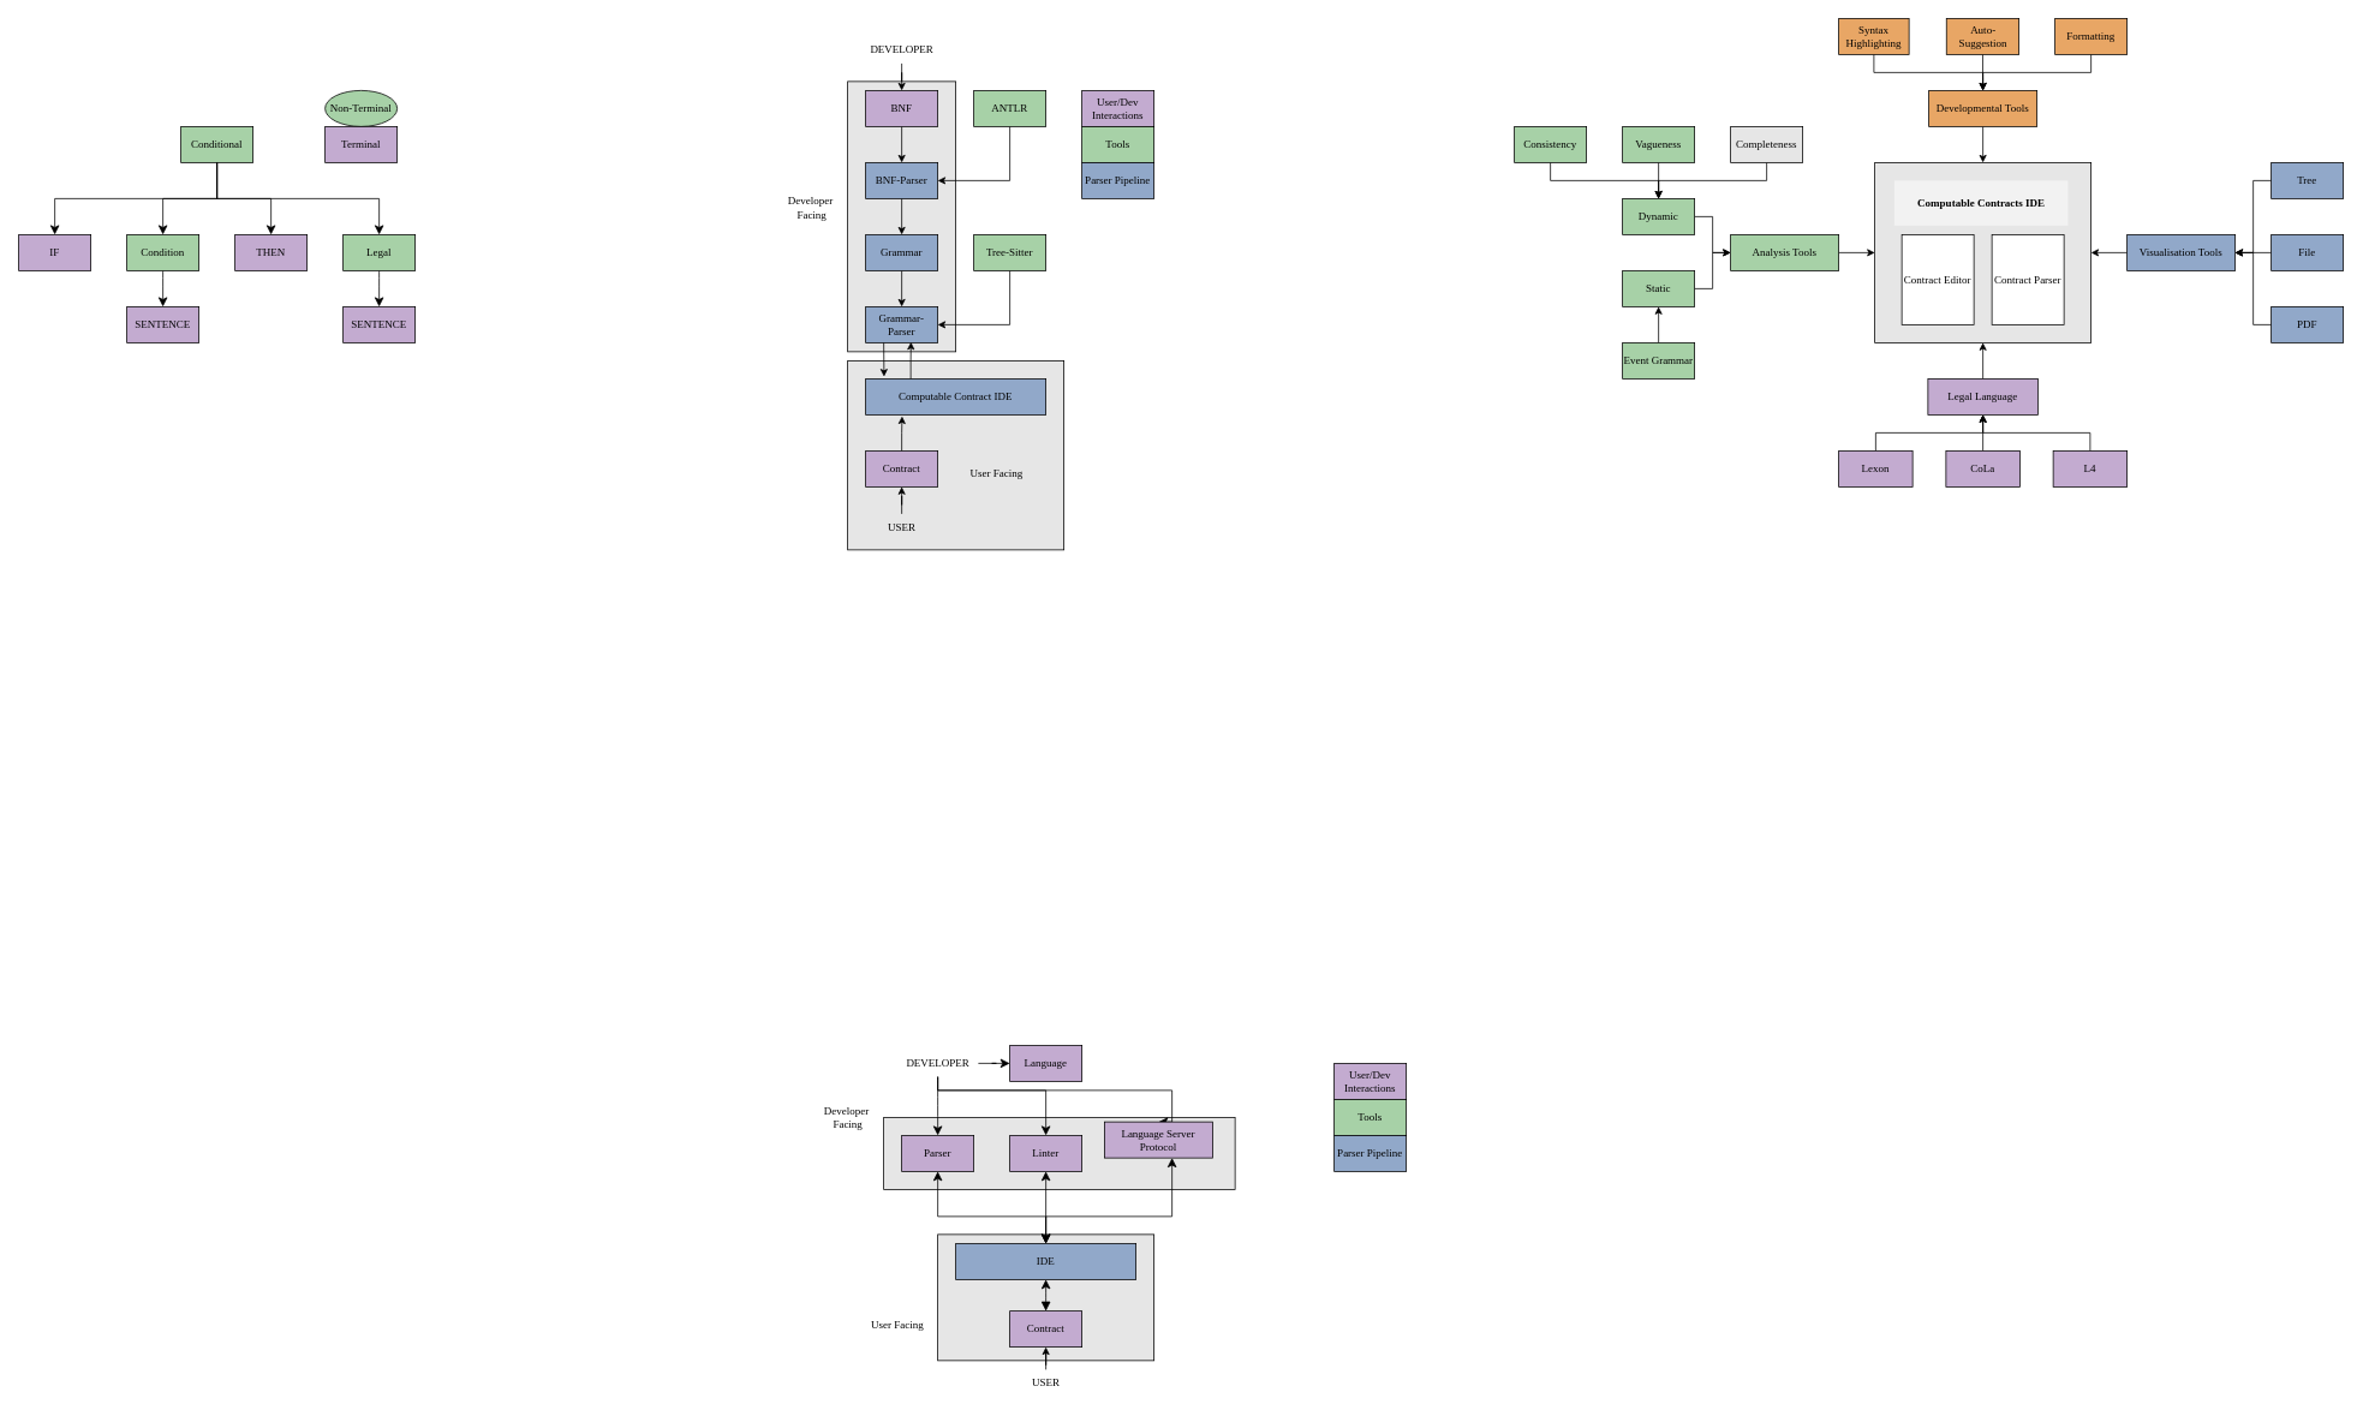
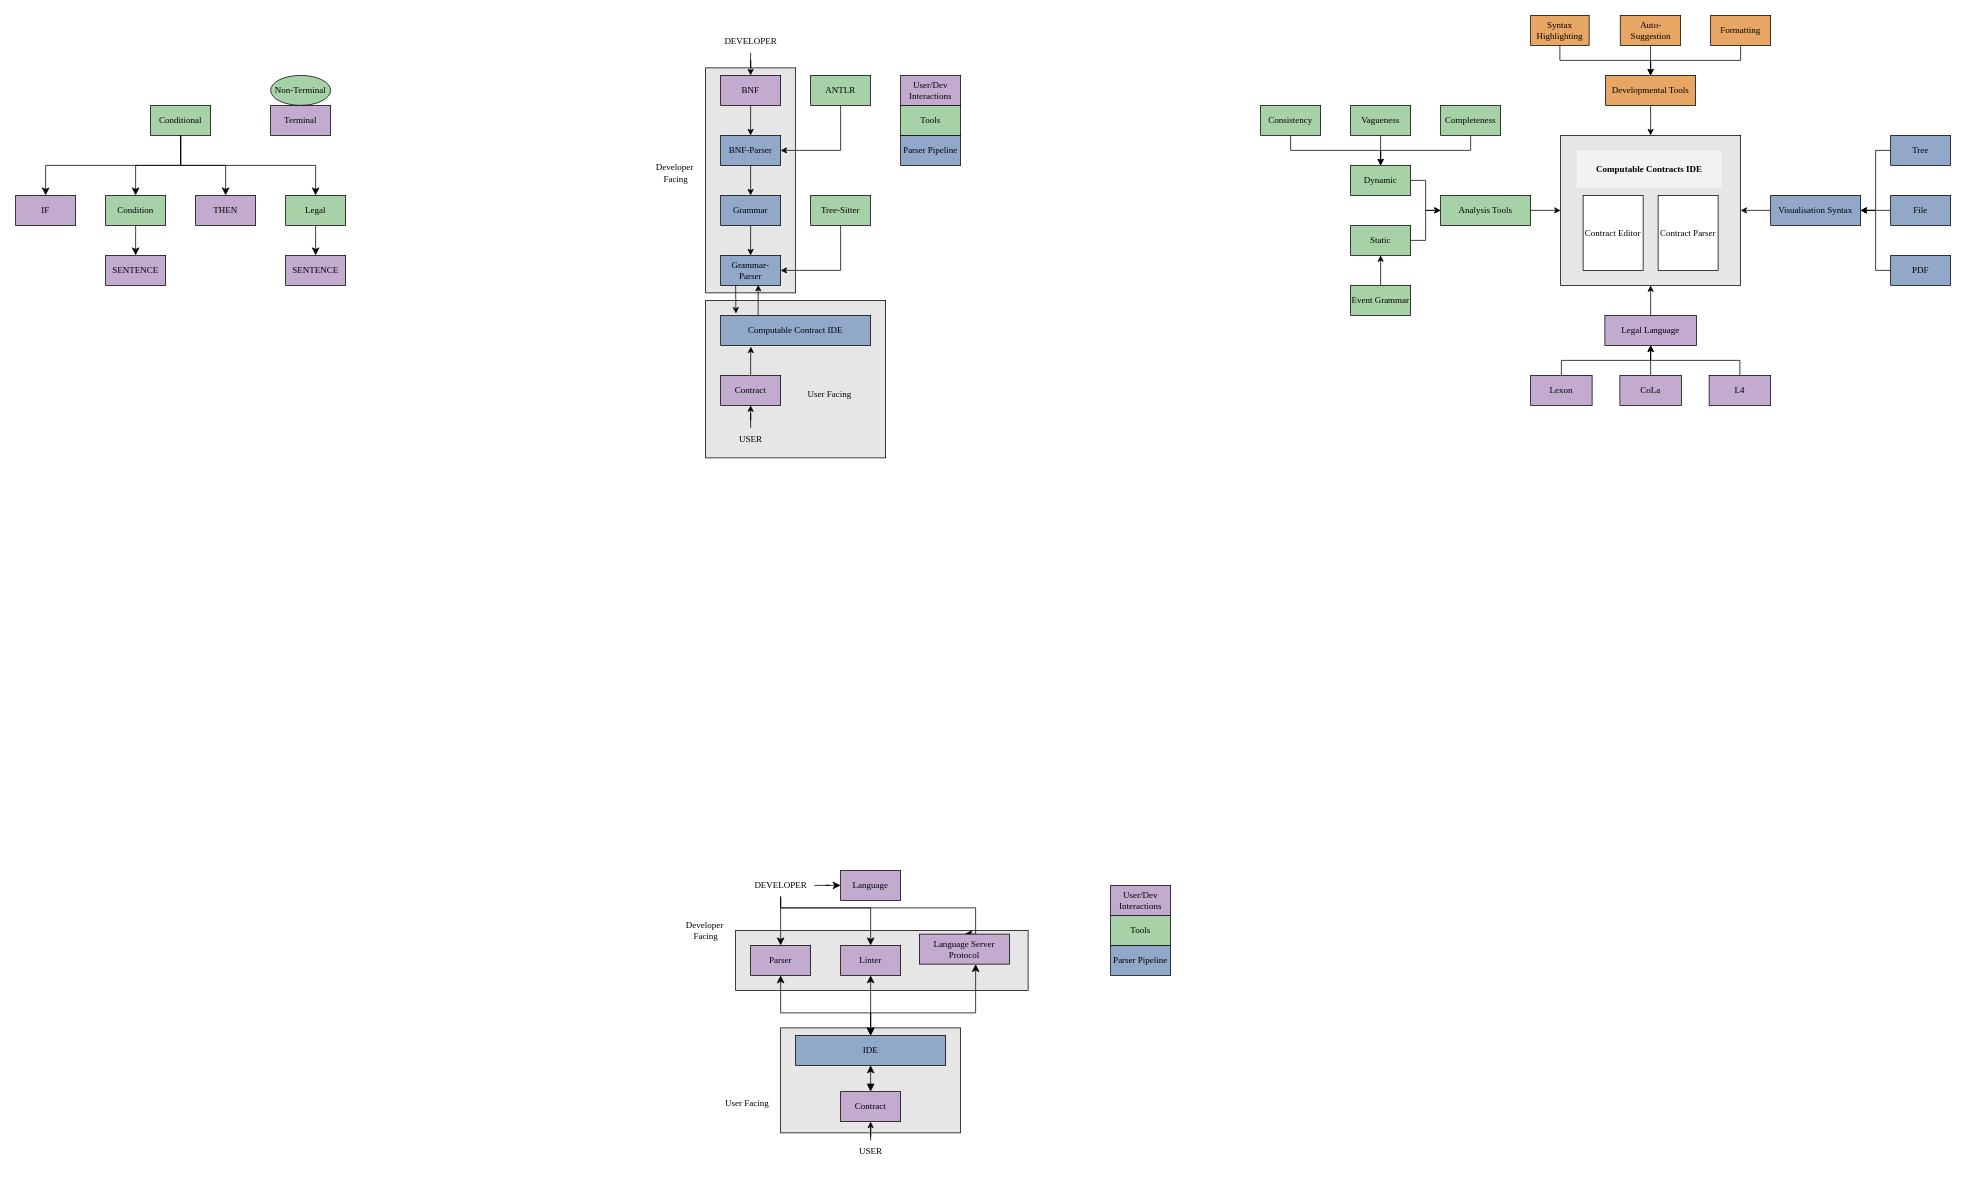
- <mxCell id="54" value="&lt;font face=&quot;Avenir&quot;&gt;Completeness&lt;/font&gt;" style="rounded=0;whiteSpace=wrap;html=1;fillColor=#e6e6e6;" parent="1" vertex="1"><mxGeometry x="1920" y="140" width="80" height="40" as="geometry" /></mxCell>
+ <mxCell id="54" value="&lt;font face=&quot;Avenir&quot;&gt;Completeness&lt;/font&gt;" style="rounded=0;whiteSpace=wrap;html=1;fillColor=#A7D1A7;" parent="1" vertex="1"><mxGeometry x="1920" y="140" width="80" height="40" as="geometry" /></mxCell>
- <mxCell id="35" value="&lt;font face=&quot;Avenir&quot;&gt;Visualisation Tools&lt;/font&gt;" style="rounded=0;whiteSpace=wrap;html=1;fillColor=#91A8C9;" parent="1" vertex="1"><mxGeometry x="2360" y="260" width="120" height="40" as="geometry" /></mxCell>
+ <mxCell id="35" value="&lt;font face=&quot;Avenir&quot;&gt;Visualisation Syntax&lt;/font&gt;" style="rounded=0;whiteSpace=wrap;html=1;fillColor=#91A8C9;" parent="1" vertex="1"><mxGeometry x="2360" y="260" width="120" height="40" as="geometry" /></mxCell>
